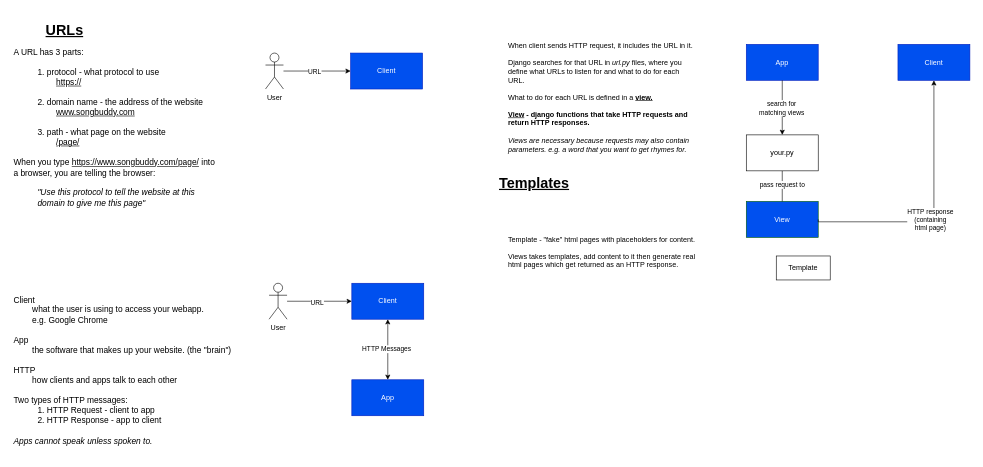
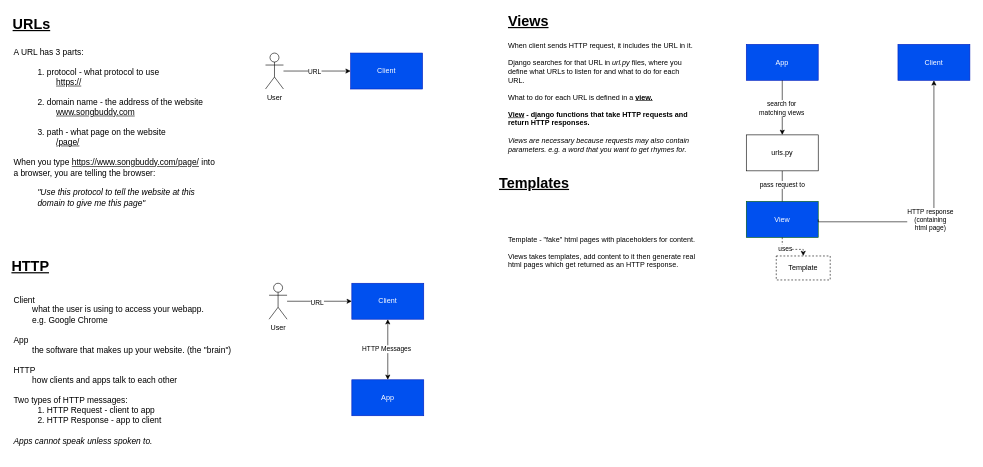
+ <mxCell id="2" value="Views" style="text;html=1;strokeColor=none;fillColor=none;align=left;verticalAlign=middle;whiteSpace=wrap;rounded=0;fontSize=24;fontStyle=5" parent="1" vertex="1"><mxGeometry x="845" y="20" width="234" height="30" as="geometry" /></mxCell>
- <mxCell id="11" value="URLs" style="text;html=1;strokeColor=none;fillColor=none;align=center;verticalAlign=middle;whiteSpace=wrap;rounded=0;fontSize=24;fontStyle=5" parent="9" vertex="1"><mxGeometry x="55" y="10" width="60" height="30" as="geometry" /></mxCell>
+ <mxCell id="11" value="URLs" style="text;html=1;strokeColor=none;fillColor=none;align=center;verticalAlign=middle;whiteSpace=wrap;rounded=0;fontSize=24;fontStyle=5" parent="9" vertex="1"><mxGeometry width="60" height="30" as="geometry" /></mxCell>
- <mxCell id="31" value="your.py" style="rounded=0;whiteSpace=wrap;html=1;" parent="1" vertex="1"><mxGeometry x="1244" y="224.5" width="120" height="60" as="geometry" /></mxCell>
+ <mxCell id="31" value="urls.py" style="rounded=0;whiteSpace=wrap;html=1;" parent="1" vertex="1"><mxGeometry x="1244" y="224.5" width="120" height="60" as="geometry" /></mxCell>
+ <mxCell id="26" style="edgeStyle=orthogonalEdgeStyle;rounded=0;orthogonalLoop=1;jettySize=auto;html=1;dashed=1;" parent="1" source="24" target="25" edge="1"><mxGeometry relative="1" as="geometry" /></mxCell>
+ <mxCell id="27" value="uses" style="edgeLabel;html=1;align=center;verticalAlign=middle;resizable=0;points=[];" parent="26" vertex="1" connectable="0"><mxGeometry x="-0.281" y="2" relative="1" as="geometry"><mxPoint as="offset" /></mxGeometry></mxCell>
+ <mxCell id="8" value="HTTP" style="text;html=1;strokeColor=none;fillColor=none;align=center;verticalAlign=middle;whiteSpace=wrap;rounded=0;fontSize=24;fontStyle=5" parent="6" vertex="1"><mxGeometry width="60" height="30" as="geometry" /></mxCell>
- <mxCell id="25" value="Template" style="rounded=0;whiteSpace=wrap;html=1;" parent="1" vertex="1"><mxGeometry x="1294" y="426.5" width="90" height="40" as="geometry" /></mxCell>
+ <mxCell id="25" value="Template" style="rounded=0;whiteSpace=wrap;html=1;dashed=1;" parent="1" vertex="1"><mxGeometry x="1294" y="426.5" width="90" height="40" as="geometry" /></mxCell>
